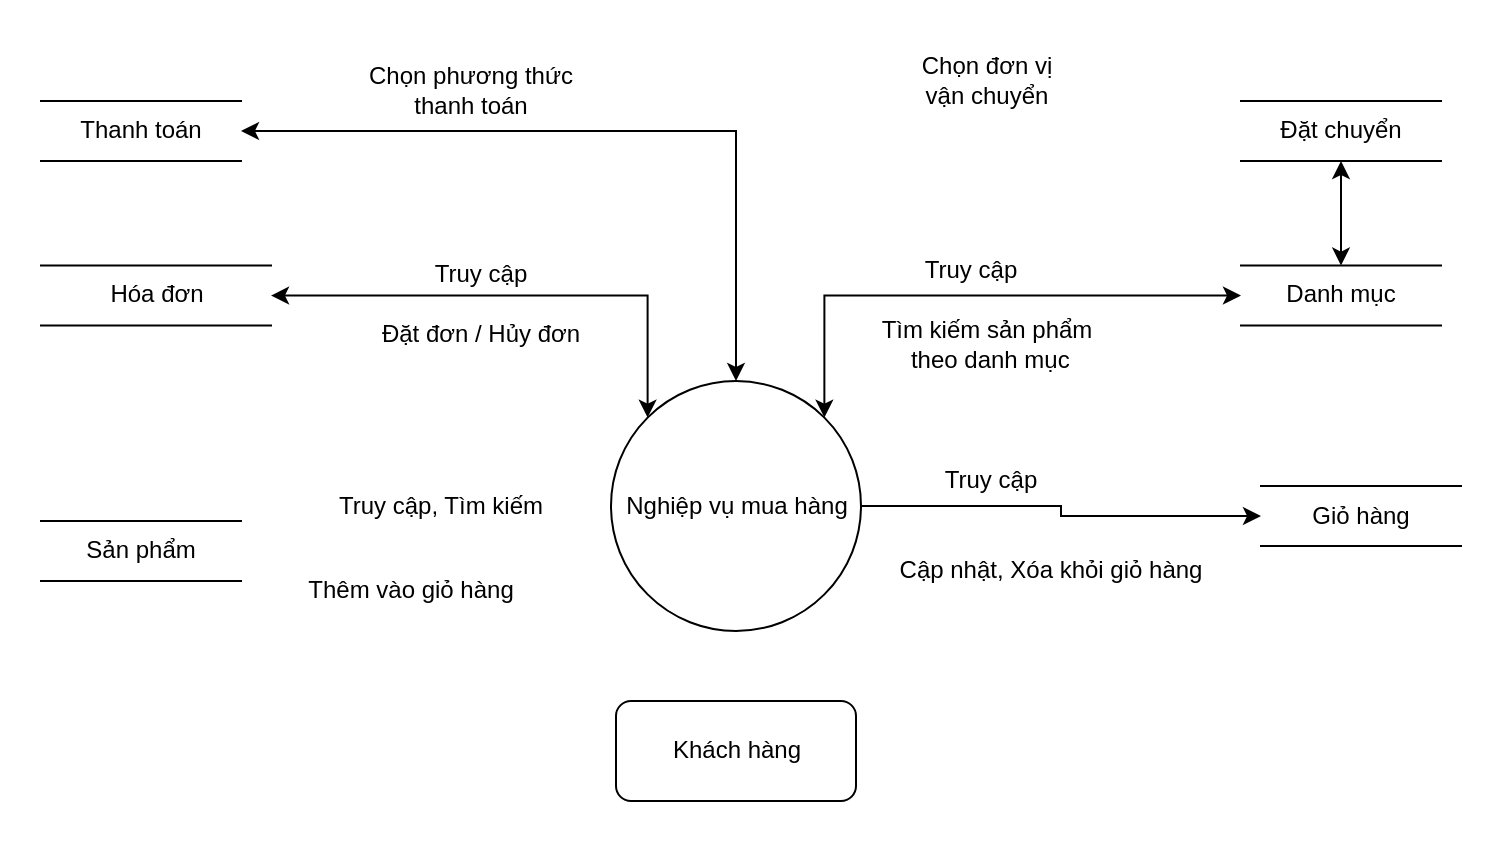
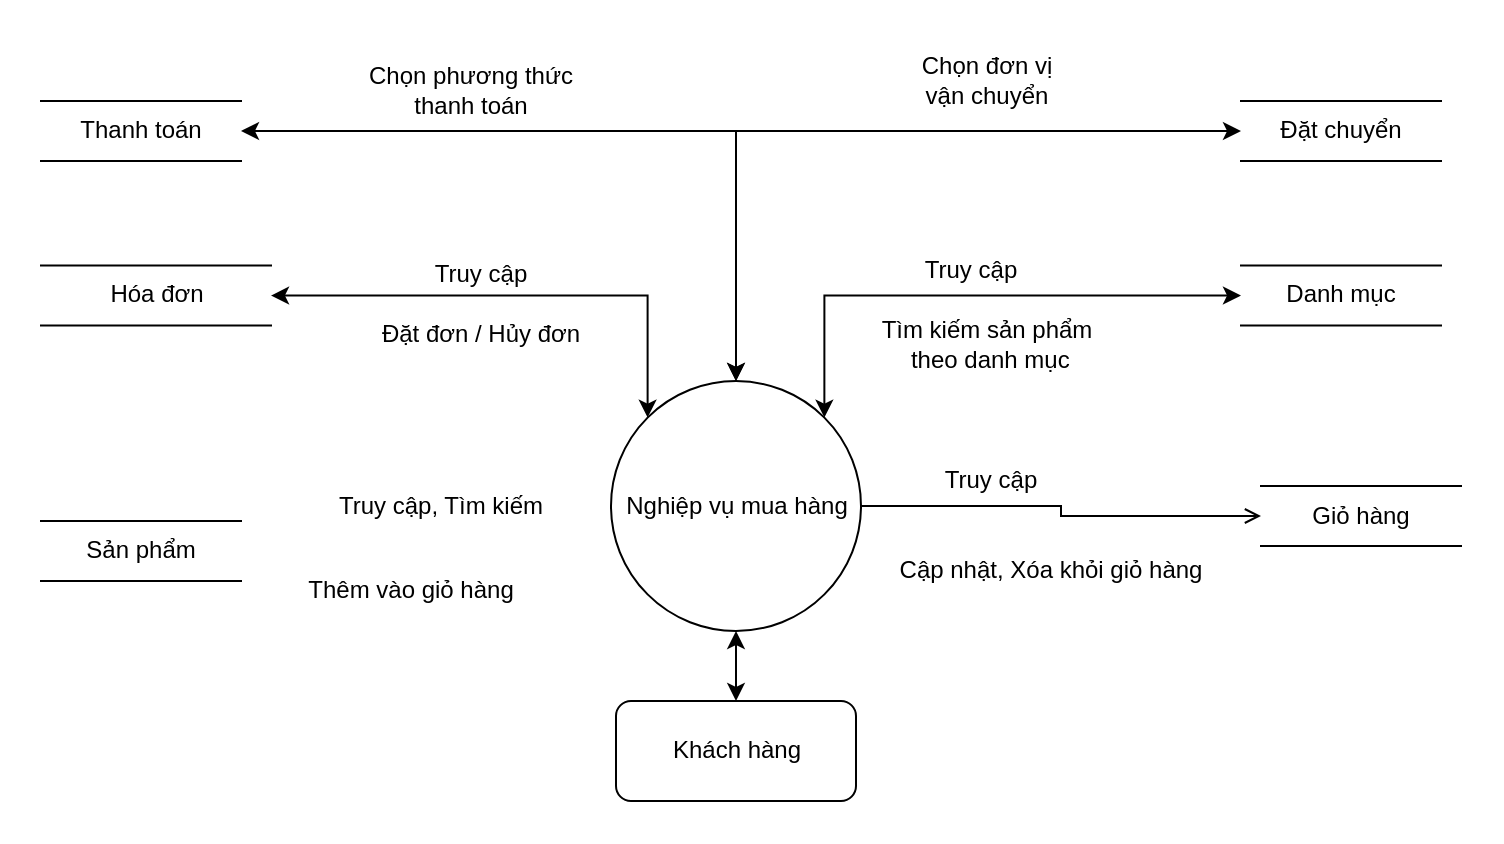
- <mxCell id="23" style="edgeStyle=orthogonalEdgeStyle;rounded=0;orthogonalLoop=1;jettySize=auto;html=1;startArrow=classic;startFill=1;" edge="1" parent="1" source="24" target="17"><mxGeometry relative="1" as="geometry" /></mxCell>
+ <mxCell id="23" style="edgeStyle=orthogonalEdgeStyle;rounded=0;orthogonalLoop=1;jettySize=auto;html=1;startArrow=classic;startFill=1;" edge="1" parent="1" source="24" target="5"><mxGeometry relative="1" as="geometry" /></mxCell>
- <mxCell id="2" style="edgeStyle=orthogonalEdgeStyle;rounded=0;orthogonalLoop=1;jettySize=auto;html=1;entryX=0;entryY=0.5;entryDx=0;entryDy=0;" parent="1" source="5" target="11" edge="1"><mxGeometry relative="1" as="geometry" /></mxCell>
+ <mxCell id="2" style="edgeStyle=orthogonalEdgeStyle;rounded=0;orthogonalLoop=1;jettySize=auto;html=1;entryX=0;entryY=0.5;entryDx=0;entryDy=0;endArrow=open;" parent="1" source="5" target="11" edge="1"><mxGeometry relative="1" as="geometry" /></mxCell>
+ <mxCell id="6" style="edgeStyle=orthogonalEdgeStyle;rounded=0;orthogonalLoop=1;jettySize=auto;html=1;startArrow=classic;startFill=1;" parent="1" source="7" target="5" edge="1"><mxGeometry relative="1" as="geometry" /></mxCell>
